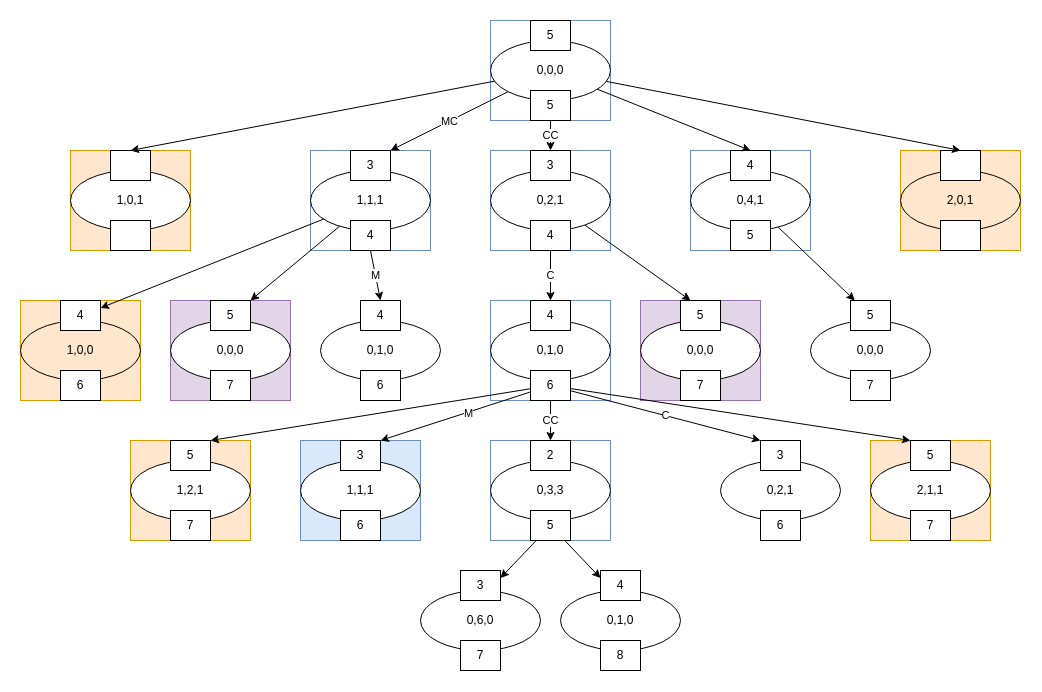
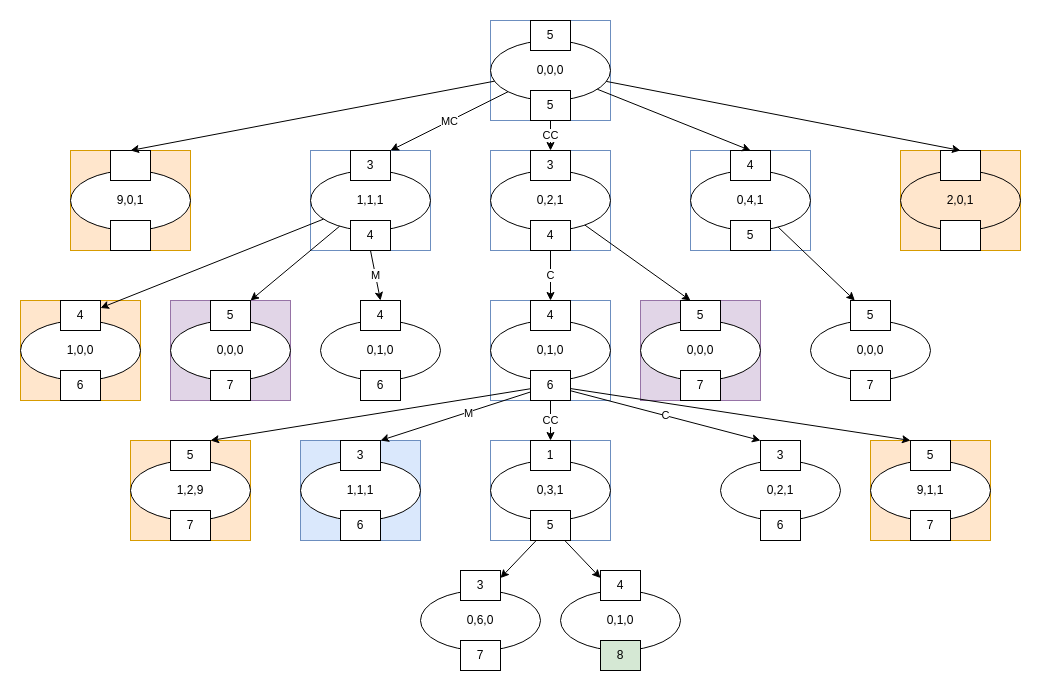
- <mxCell id="23" value="1,0,1" style="ellipse;whiteSpace=wrap;html=1;" vertex="1" parent="22"><mxGeometry y="20" width="120" height="60" as="geometry" /></mxCell>
+ <mxCell id="23" value="9,0,1" style="ellipse;whiteSpace=wrap;html=1;" vertex="1" parent="22"><mxGeometry y="20" width="120" height="60" as="geometry" /></mxCell>
- <mxCell id="36" value="1,0,0" style="ellipse;whiteSpace=wrap;html=1;fillColor=#ffe6cc;" vertex="1" parent="35"><mxGeometry y="20" width="120" height="60" as="geometry" /></mxCell>
+ <mxCell id="36" value="1,0,0" style="ellipse;whiteSpace=wrap;html=1;" vertex="1" parent="35"><mxGeometry y="20" width="120" height="60" as="geometry" /></mxCell>
- <mxCell id="71" value="2" style="rounded=0;whiteSpace=wrap;html=1;" vertex="1" parent="69"><mxGeometry x="40" width="40" height="30" as="geometry" /></mxCell>
+ <mxCell id="71" value="1" style="rounded=0;whiteSpace=wrap;html=1;" vertex="1" parent="69"><mxGeometry x="40" width="40" height="30" as="geometry" /></mxCell>
- <mxCell id="78" value="1,2,1" style="ellipse;whiteSpace=wrap;html=1;" vertex="1" parent="77"><mxGeometry y="20" width="120" height="60" as="geometry" /></mxCell>
+ <mxCell id="78" value="1,2,9" style="ellipse;whiteSpace=wrap;html=1;" vertex="1" parent="77"><mxGeometry y="20" width="120" height="60" as="geometry" /></mxCell>
- <mxCell id="70" value="0,3,3" style="ellipse;whiteSpace=wrap;html=1;" vertex="1" parent="69"><mxGeometry y="20" width="120" height="60" as="geometry" /></mxCell>
+ <mxCell id="70" value="0,3,1" style="ellipse;whiteSpace=wrap;html=1;" vertex="1" parent="69"><mxGeometry y="20" width="120" height="60" as="geometry" /></mxCell>
- <mxCell id="62" value="2,1,1" style="ellipse;whiteSpace=wrap;html=1;" vertex="1" parent="61"><mxGeometry y="20" width="120" height="60" as="geometry" /></mxCell>
+ <mxCell id="62" value="9,1,1" style="ellipse;whiteSpace=wrap;html=1;" vertex="1" parent="61"><mxGeometry y="20" width="120" height="60" as="geometry" /></mxCell>
- <mxCell id="90" value="8" style="rounded=0;whiteSpace=wrap;html=1;" vertex="1" parent="87"><mxGeometry x="40" y="70" width="40" height="30" as="geometry" /></mxCell>
+ <mxCell id="90" value="8" style="rounded=0;whiteSpace=wrap;html=1;fillColor=#d5e8d4;" vertex="1" parent="87"><mxGeometry x="40" y="70" width="40" height="30" as="geometry" /></mxCell>
